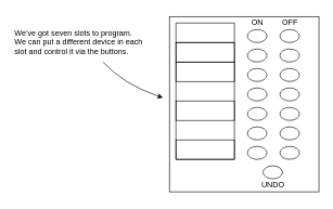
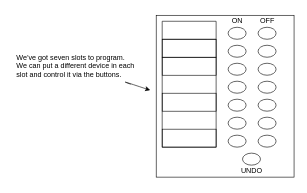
- <mxCell id="28" value="&lt;div&gt;We’ve got seven slots to program.&lt;/div&gt;&lt;div&gt;We&amp;nbsp;&lt;span style=&quot;background-color: initial;&quot;&gt;can put a different device in each&lt;/span&gt;&lt;/div&gt;&lt;div&gt;slot and control it via the buttons.&lt;/div&gt;" style="text;html=1;align=left;verticalAlign=middle;resizable=0;points=[];autosize=1;strokeColor=none;fillColor=none;" parent="1" vertex="1"><mxGeometry x="20" y="35" width="220" height="60" as="geometry" /></mxCell>
+ <mxCell id="28" value="&lt;div&gt;We’ve got seven slots to program.&lt;/div&gt;&lt;div&gt;We&amp;nbsp;&lt;span style=&quot;background-color: initial;&quot;&gt;can put a different device in each&lt;/span&gt;&lt;/div&gt;&lt;div&gt;slot and control it via the buttons.&lt;/div&gt;" style="text;html=1;align=left;verticalAlign=middle;resizable=0;points=[];autosize=1;strokeColor=none;fillColor=none;" parent="1" vertex="1"><mxGeometry x="25" y="80" width="220" height="60" as="geometry" /></mxCell>
